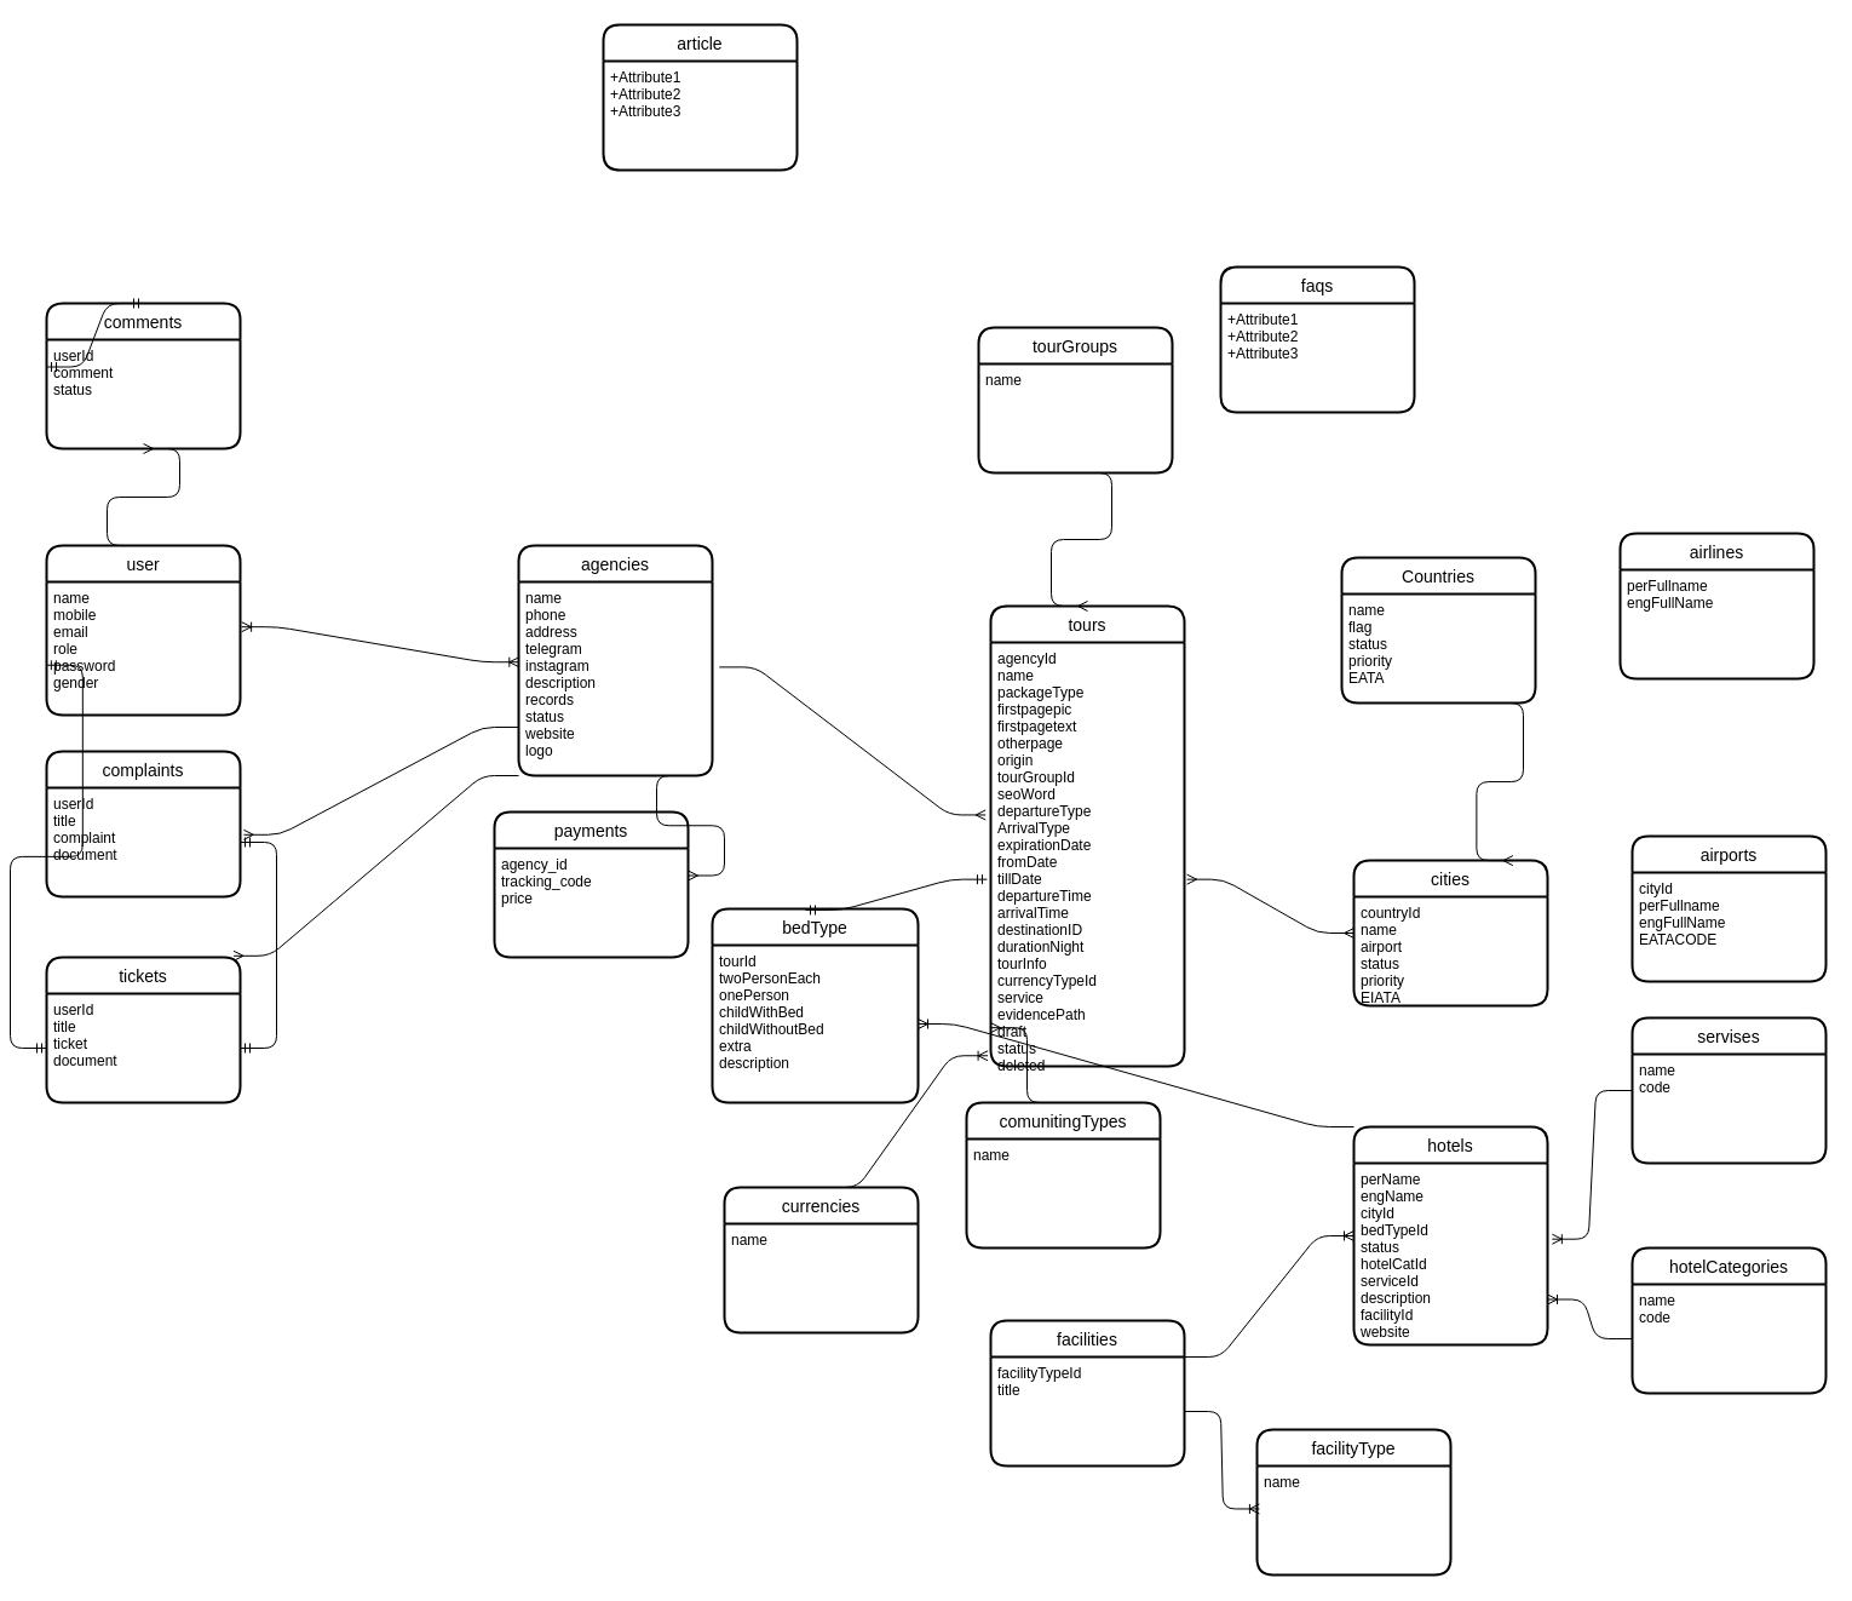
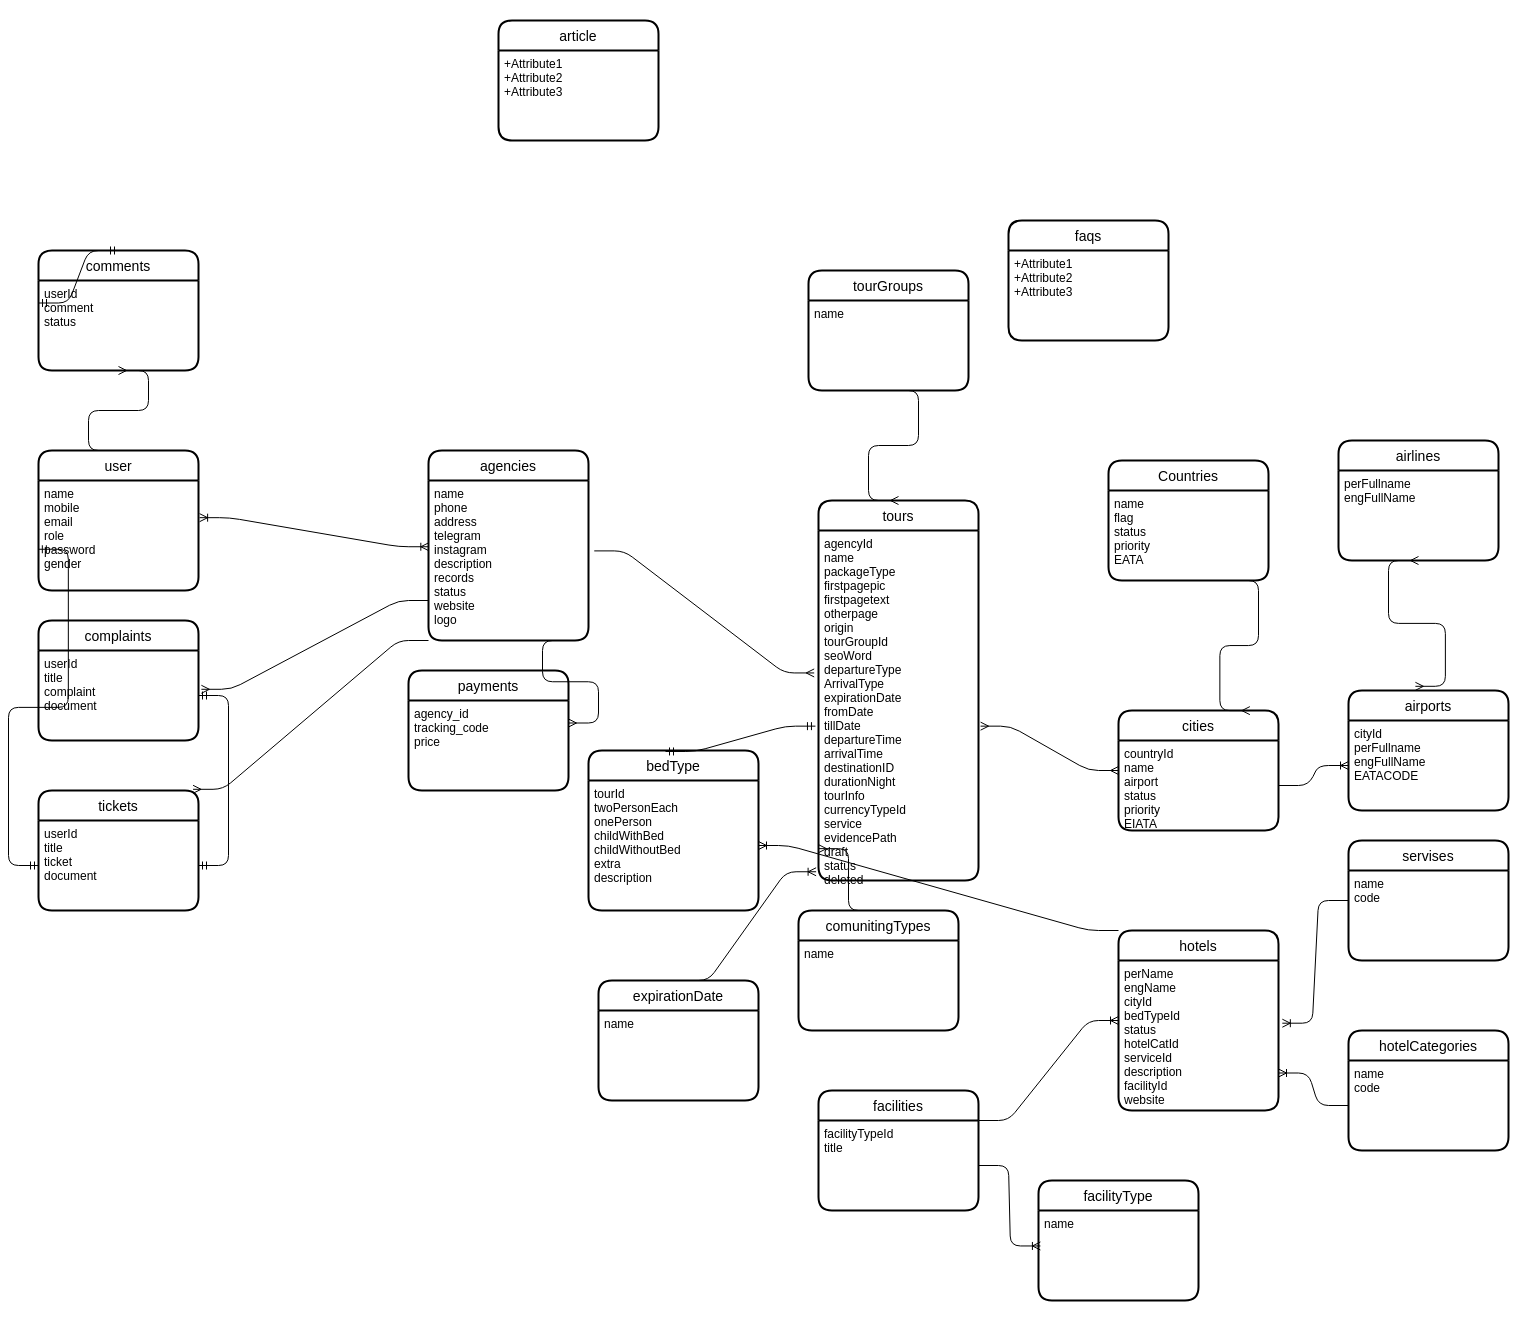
+ <mxCell id="51" value="" style="edgeStyle=entityRelationEdgeStyle;fontSize=12;html=1;endArrow=ERmany;startArrow=ERmany;entryX=0.5;entryY=1;entryDx=0;entryDy=0;exitX=0.418;exitY=-0.035;exitDx=0;exitDy=0;exitPerimeter=0;" edge="1" parent="1" source="48" target="47"><mxGeometry width="100" height="100" relative="1" as="geometry"><mxPoint x="1350" y="670" as="sourcePoint" /><mxPoint x="1450" y="570" as="targetPoint" /></mxGeometry></mxCell>
+ <mxCell id="50" value="" style="edgeStyle=entityRelationEdgeStyle;fontSize=12;html=1;endArrow=ERoneToMany;exitX=1;exitY=0.5;exitDx=0;exitDy=0;entryX=0;entryY=0.5;entryDx=0;entryDy=0;" edge="1" parent="1" source="22" target="49"><mxGeometry width="100" height="100" relative="1" as="geometry"><mxPoint x="1270" y="840" as="sourcePoint" /><mxPoint x="1370" y="740" as="targetPoint" /></mxGeometry></mxCell>
- <mxCell id="61" value="currencies" style="swimlane;childLayout=stackLayout;horizontal=1;startSize=30;horizontalStack=0;rounded=1;fontSize=14;fontStyle=0;strokeWidth=2;resizeParent=0;resizeLast=1;shadow=0;dashed=0;align=center;" vertex="1" parent="1"><mxGeometry x="580" y="980" width="160" height="120" as="geometry" /></mxCell>
+ <mxCell id="61" value="expirationDate" style="swimlane;childLayout=stackLayout;horizontal=1;startSize=30;horizontalStack=0;rounded=1;fontSize=14;fontStyle=0;strokeWidth=2;resizeParent=0;resizeLast=1;shadow=0;dashed=0;align=center;" vertex="1" parent="1"><mxGeometry x="580" y="980" width="160" height="120" as="geometry" /></mxCell>
